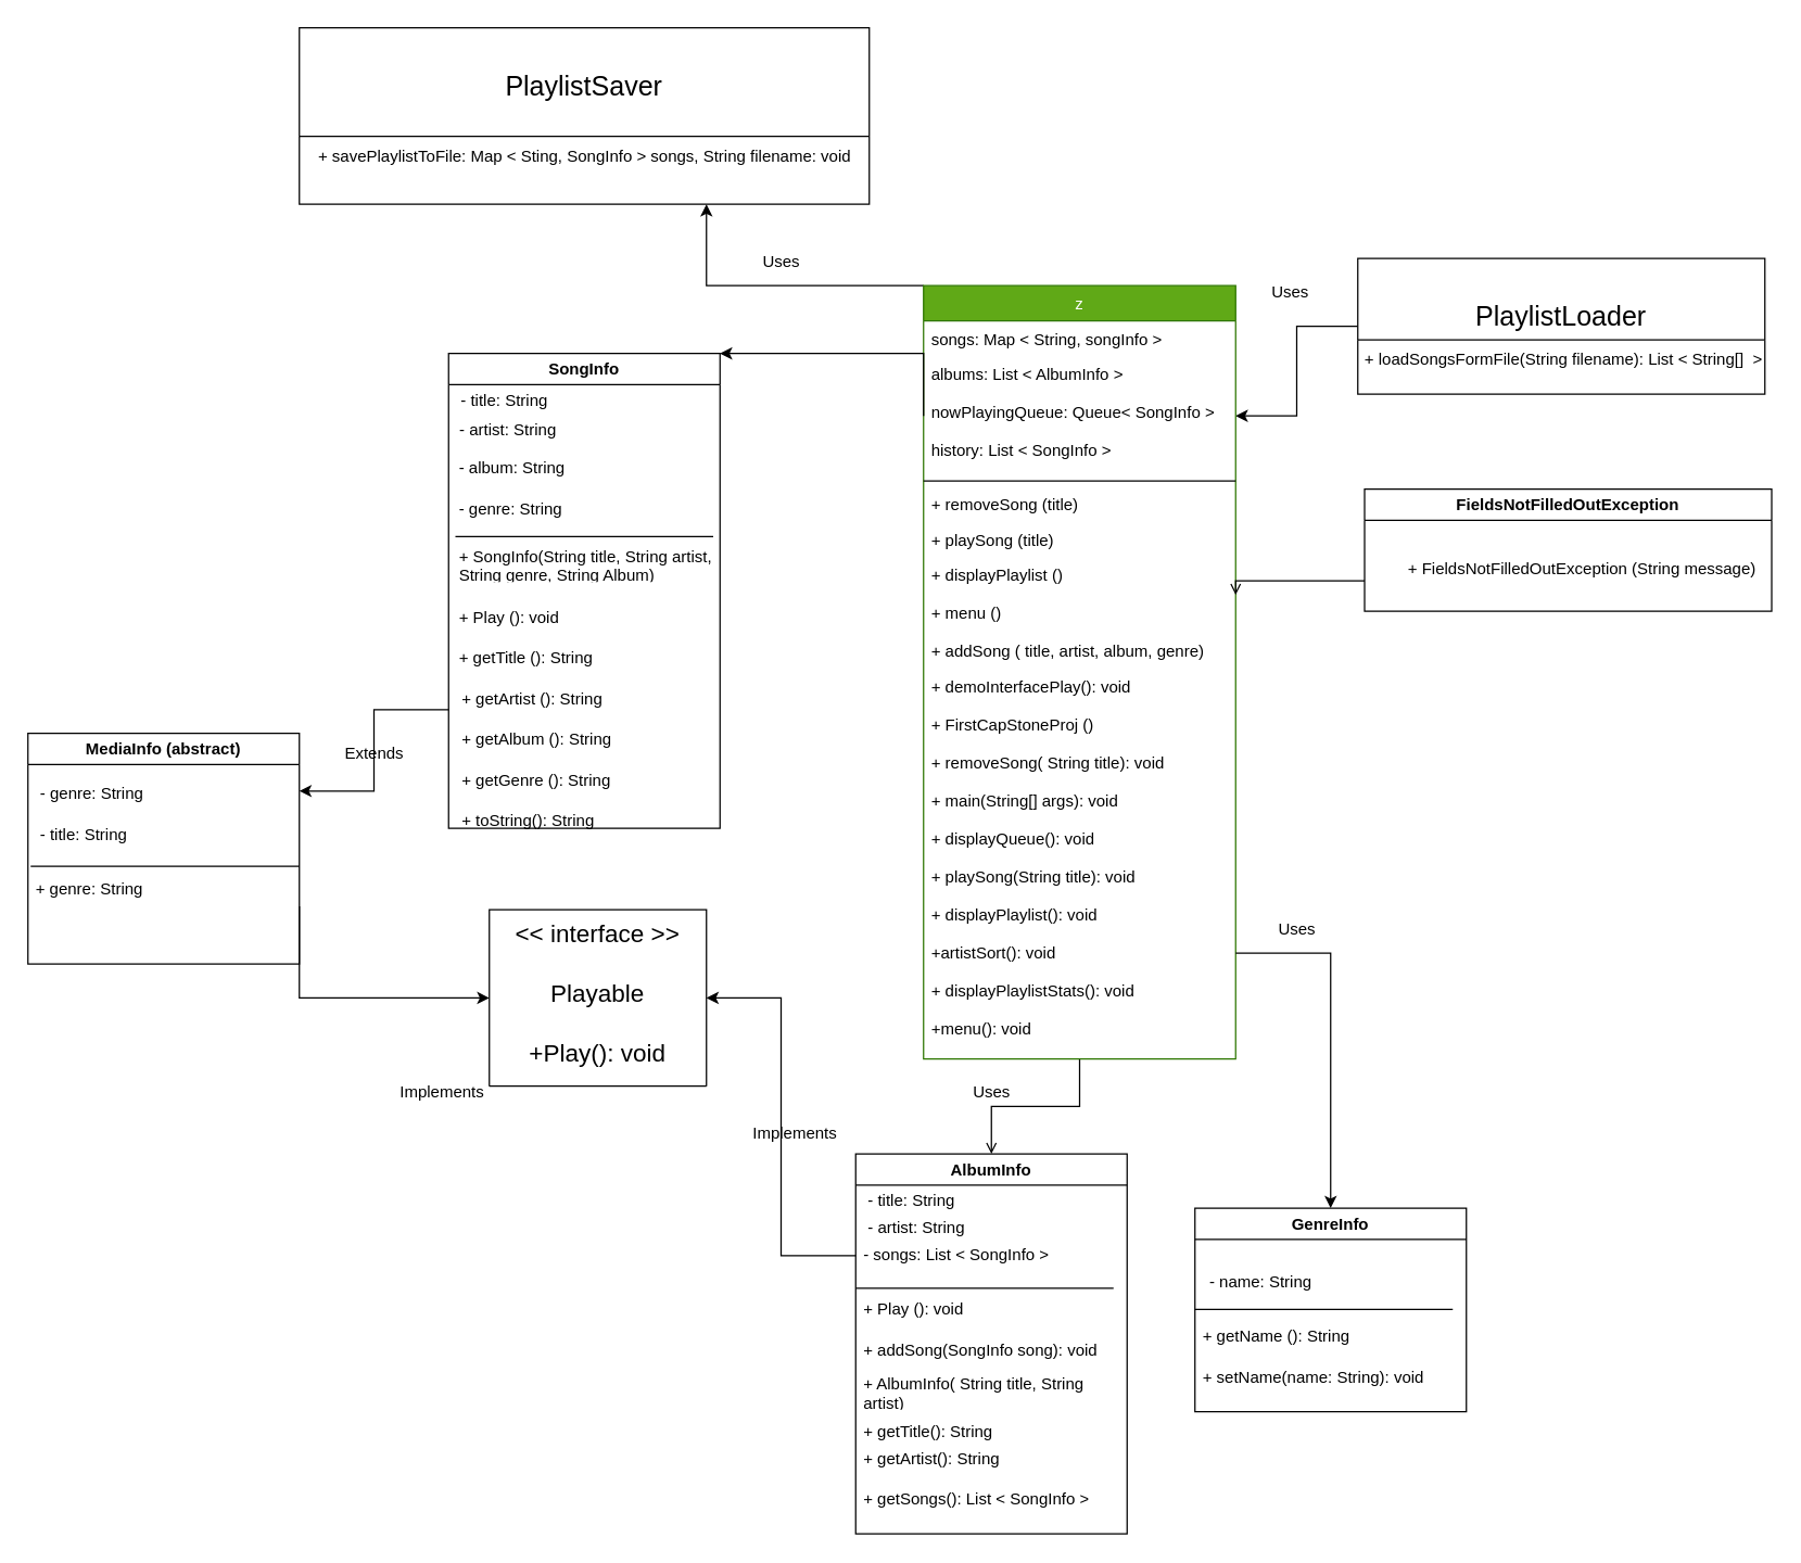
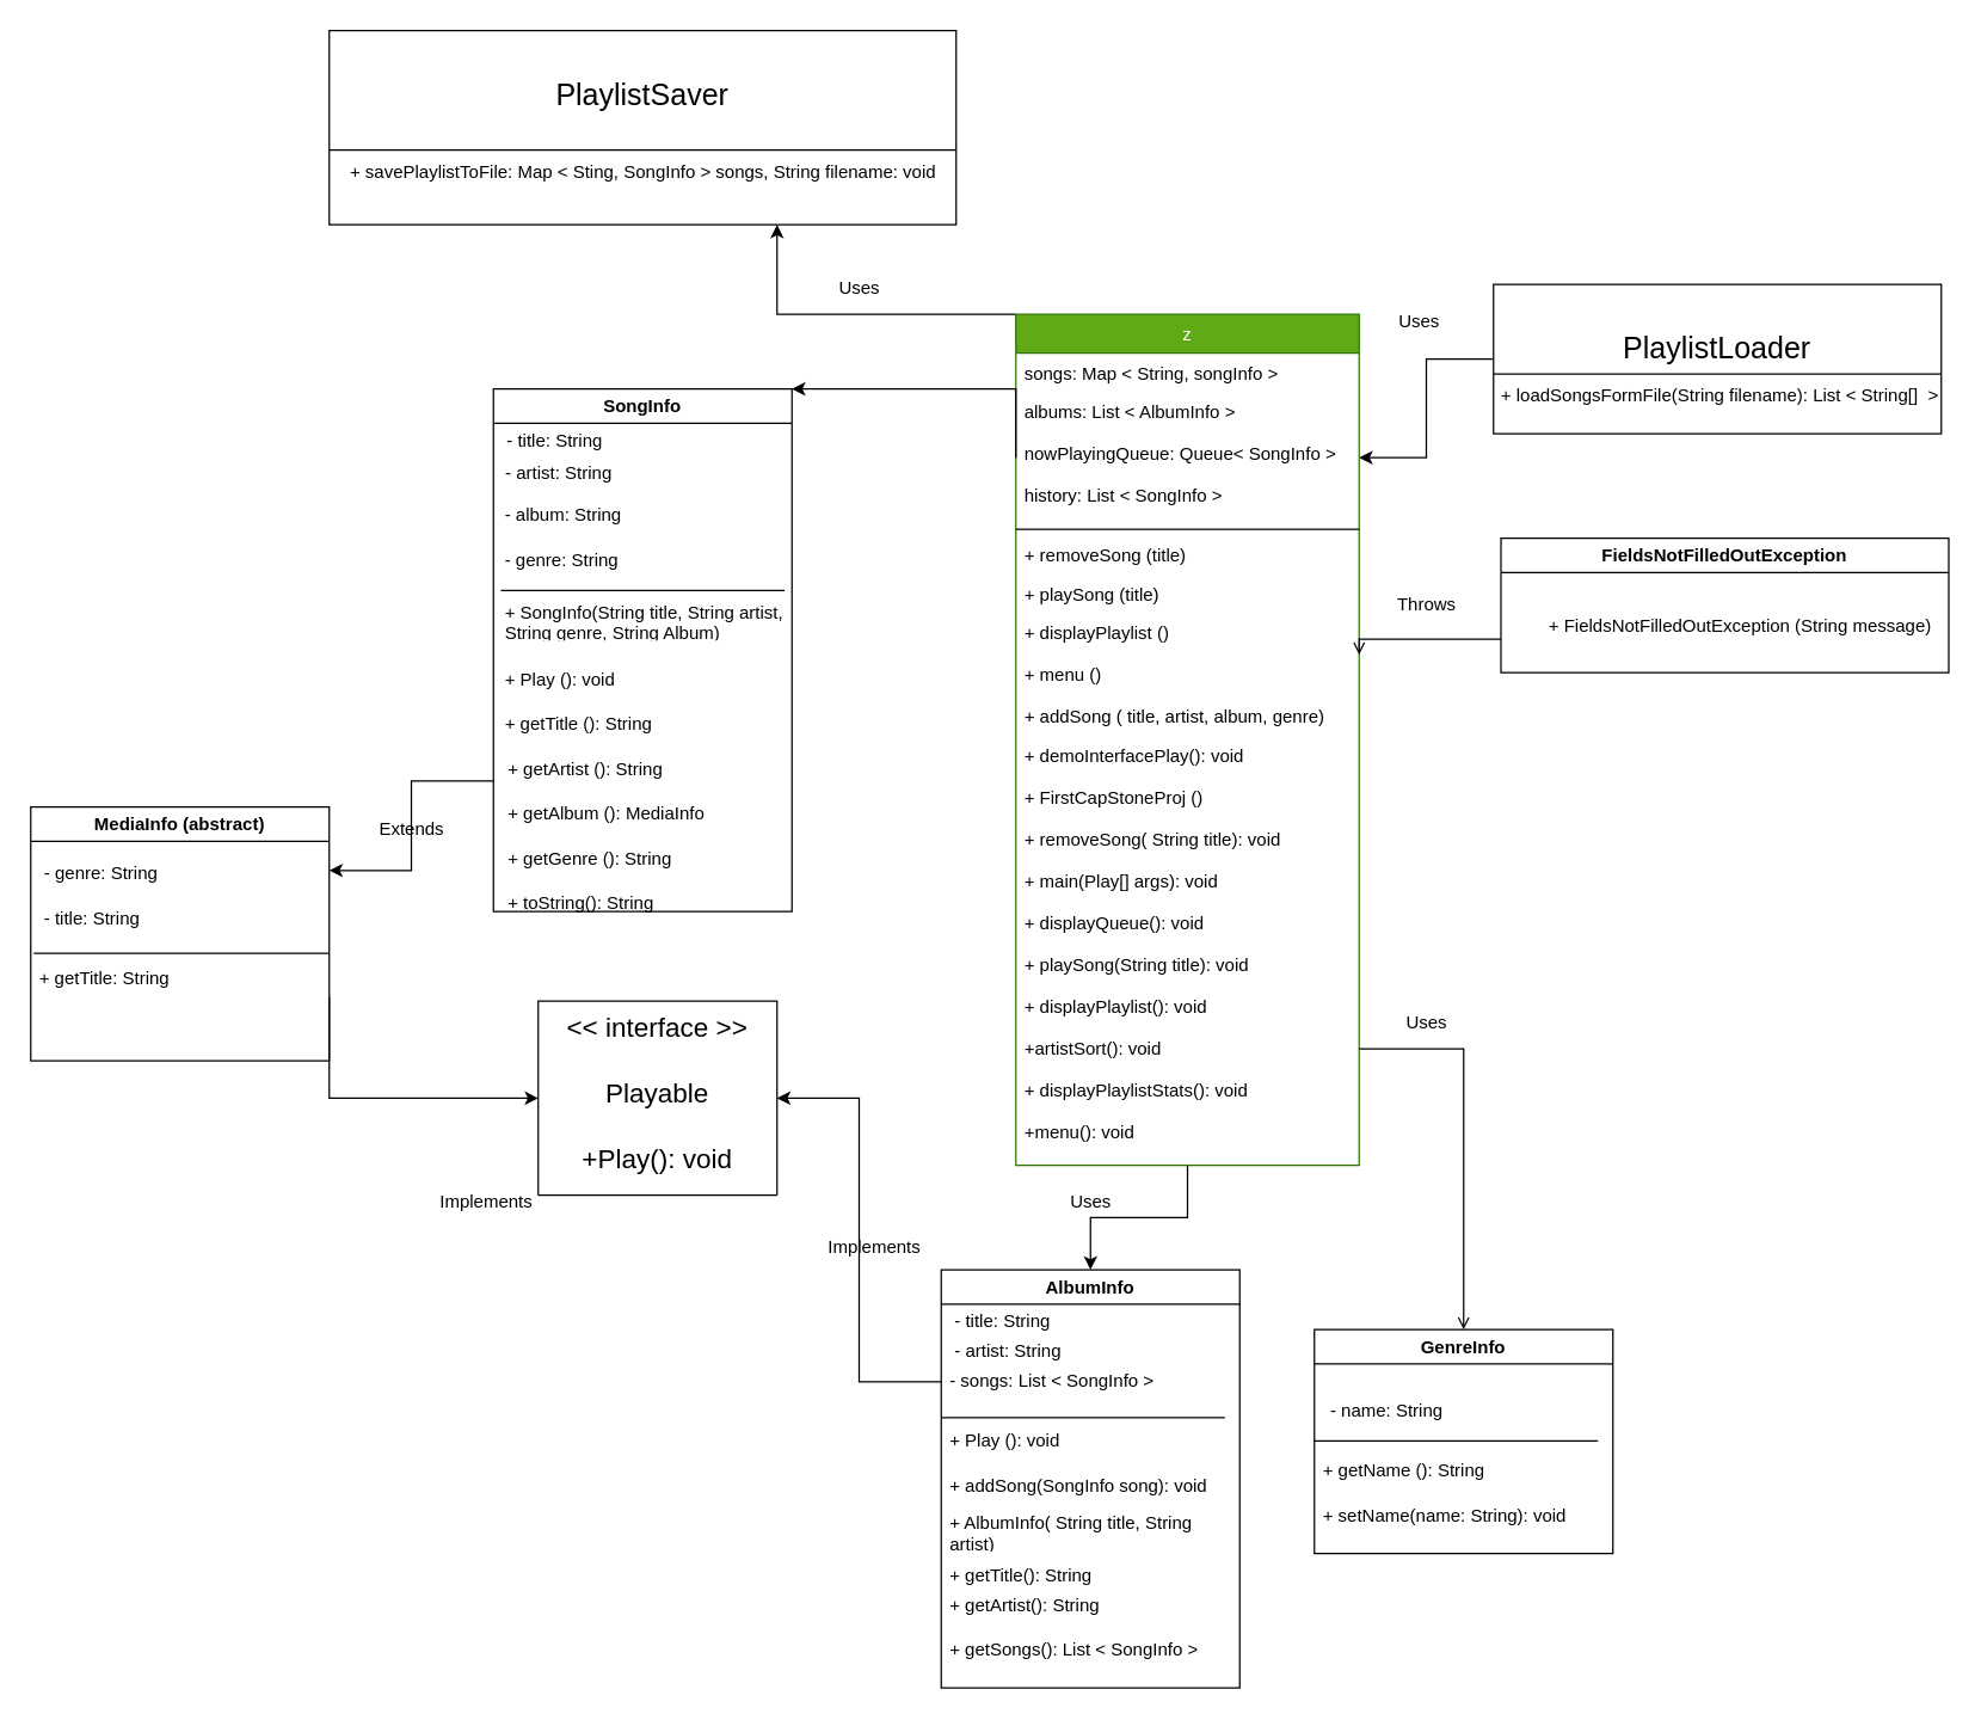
+ <mxCell id="71" value="Throws" style="text;html=1;align=center;verticalAlign=middle;resizable=0;points=[];autosize=1;strokeColor=none;fillColor=none;" parent="1" vertex="1"><mxGeometry x="925" y="390" width="60" height="30" as="geometry" /></mxCell>
- <mxCell id="39" value="+ getAlbum (): String" style="text;strokeColor=none;fillColor=none;align=left;verticalAlign=middle;spacingLeft=4;spacingRight=4;overflow=hidden;points=[[0,0.5],[1,0.5]];portConstraint=eastwest;rotatable=0;whiteSpace=wrap;html=1;" parent="29" vertex="1"><mxGeometry x="4" y="270" width="198" height="30" as="geometry" /></mxCell>
+ <mxCell id="39" value="+ getAlbum (): MediaInfo" style="text;strokeColor=none;fillColor=none;align=left;verticalAlign=middle;spacingLeft=4;spacingRight=4;overflow=hidden;points=[[0,0.5],[1,0.5]];portConstraint=eastwest;rotatable=0;whiteSpace=wrap;html=1;" parent="29" vertex="1"><mxGeometry x="4" y="270" width="198" height="30" as="geometry" /></mxCell>
- <mxCell id="18" value="+ main(String[] args): void" style="text;strokeColor=none;fillColor=none;align=left;verticalAlign=middle;spacingLeft=4;spacingRight=4;overflow=hidden;points=[[0,0.5],[1,0.5]];portConstraint=eastwest;rotatable=0;whiteSpace=wrap;html=1;" parent="7" vertex="1"><mxGeometry y="366" width="230" height="28" as="geometry" /></mxCell>
+ <mxCell id="18" value="+ main(Play[] args): void" style="text;strokeColor=none;fillColor=none;align=left;verticalAlign=middle;spacingLeft=4;spacingRight=4;overflow=hidden;points=[[0,0.5],[1,0.5]];portConstraint=eastwest;rotatable=0;whiteSpace=wrap;html=1;" parent="7" vertex="1"><mxGeometry y="366" width="230" height="28" as="geometry" /></mxCell>
- <mxCell id="64" value="+ genre: String" style="text;strokeColor=none;fillColor=none;align=left;verticalAlign=middle;spacingLeft=4;spacingRight=4;overflow=hidden;points=[[0,0.5],[1,0.5]];portConstraint=eastwest;rotatable=0;whiteSpace=wrap;html=1;" parent="60" vertex="1"><mxGeometry y="100" width="120" height="30" as="geometry" /></mxCell>
+ <mxCell id="64" value="+ getTitle: String" style="text;strokeColor=none;fillColor=none;align=left;verticalAlign=middle;spacingLeft=4;spacingRight=4;overflow=hidden;points=[[0,0.5],[1,0.5]];portConstraint=eastwest;rotatable=0;whiteSpace=wrap;html=1;" parent="60" vertex="1"><mxGeometry y="100" width="120" height="30" as="geometry" /></mxCell>
- <mxCell id="6" style="edgeStyle=orthogonalEdgeStyle;rounded=0;orthogonalLoop=1;jettySize=auto;html=1;exitX=0.5;exitY=1;exitDx=0;exitDy=0;entryX=0.5;entryY=0;entryDx=0;entryDy=0;endArrow=open;" parent="1" source="7" target="42" edge="1"><mxGeometry relative="1" as="geometry" /></mxCell>
+ <mxCell id="6" style="edgeStyle=orthogonalEdgeStyle;rounded=0;orthogonalLoop=1;jettySize=auto;html=1;exitX=0.5;exitY=1;exitDx=0;exitDy=0;entryX=0.5;entryY=0;entryDx=0;entryDy=0;" parent="1" source="7" target="42" edge="1"><mxGeometry relative="1" as="geometry" /></mxCell>
- <mxCell id="73" style="edgeStyle=orthogonalEdgeStyle;rounded=0;orthogonalLoop=1;jettySize=auto;html=1;exitX=1;exitY=0.5;exitDx=0;exitDy=0;entryX=0.5;entryY=0;entryDx=0;entryDy=0;" parent="1" source="22" target="53" edge="1"><mxGeometry relative="1" as="geometry" /></mxCell>
+ <mxCell id="73" style="edgeStyle=orthogonalEdgeStyle;rounded=0;orthogonalLoop=1;jettySize=auto;html=1;exitX=1;exitY=0.5;exitDx=0;exitDy=0;entryX=0.5;entryY=0;entryDx=0;entryDy=0;endArrow=open;" parent="1" source="22" target="53" edge="1"><mxGeometry relative="1" as="geometry" /></mxCell>
